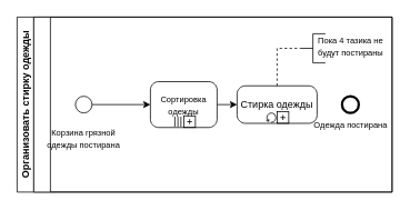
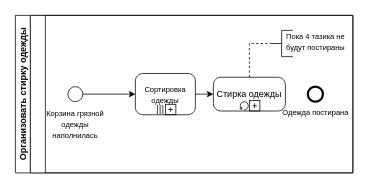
- <mxCell id="6" value="&lt;font style=&quot;font-size: 10px;&quot;&gt;Корзина грязной одежды постирана&lt;/font&gt;" style="text;html=1;strokeColor=none;fillColor=none;align=center;verticalAlign=middle;whiteSpace=wrap;rounded=0;" parent="3" vertex="1"><mxGeometry x="10" y="130" width="100" height="30" as="geometry" /></mxCell>
+ <mxCell id="6" value="&lt;font style=&quot;font-size: 10px;&quot;&gt;Корзина грязной одежды наполнилась&lt;/font&gt;" style="text;html=1;strokeColor=none;fillColor=none;align=center;verticalAlign=middle;whiteSpace=wrap;rounded=0;" parent="3" vertex="1"><mxGeometry x="10" y="130" width="100" height="30" as="geometry" /></mxCell>
